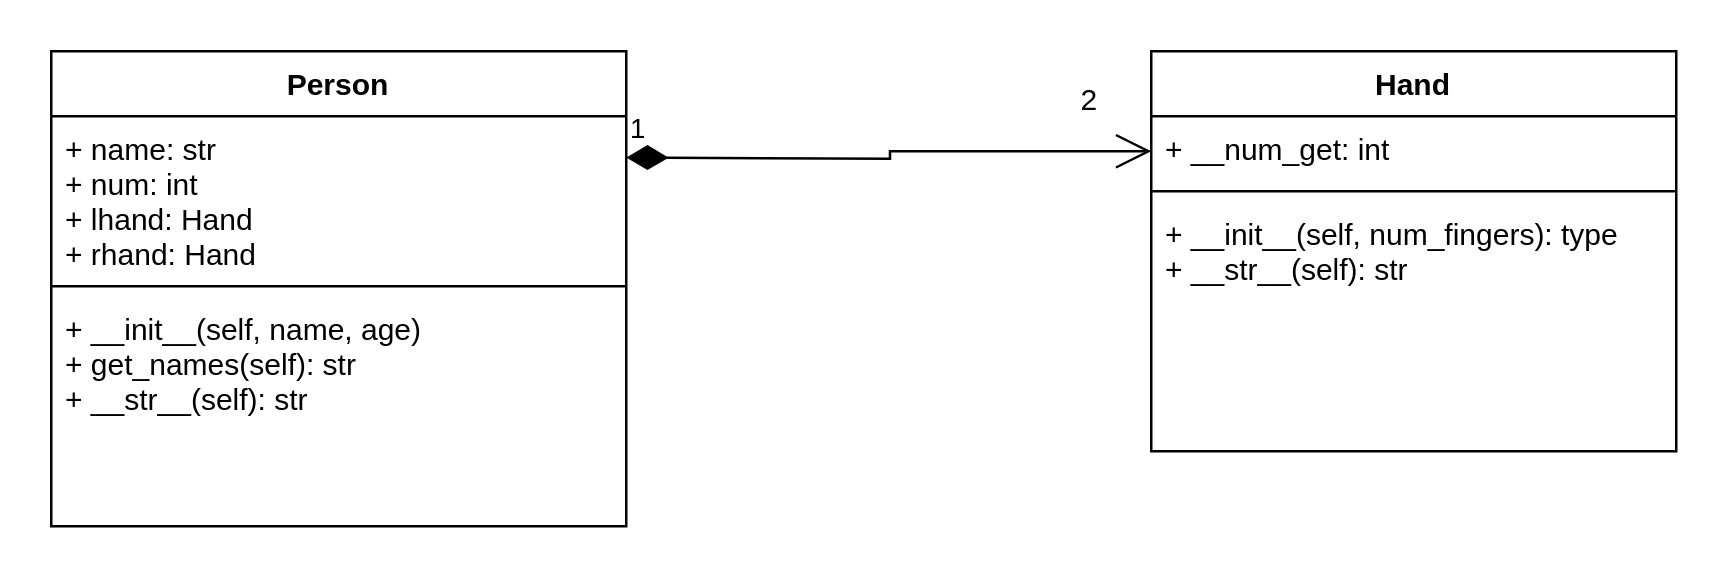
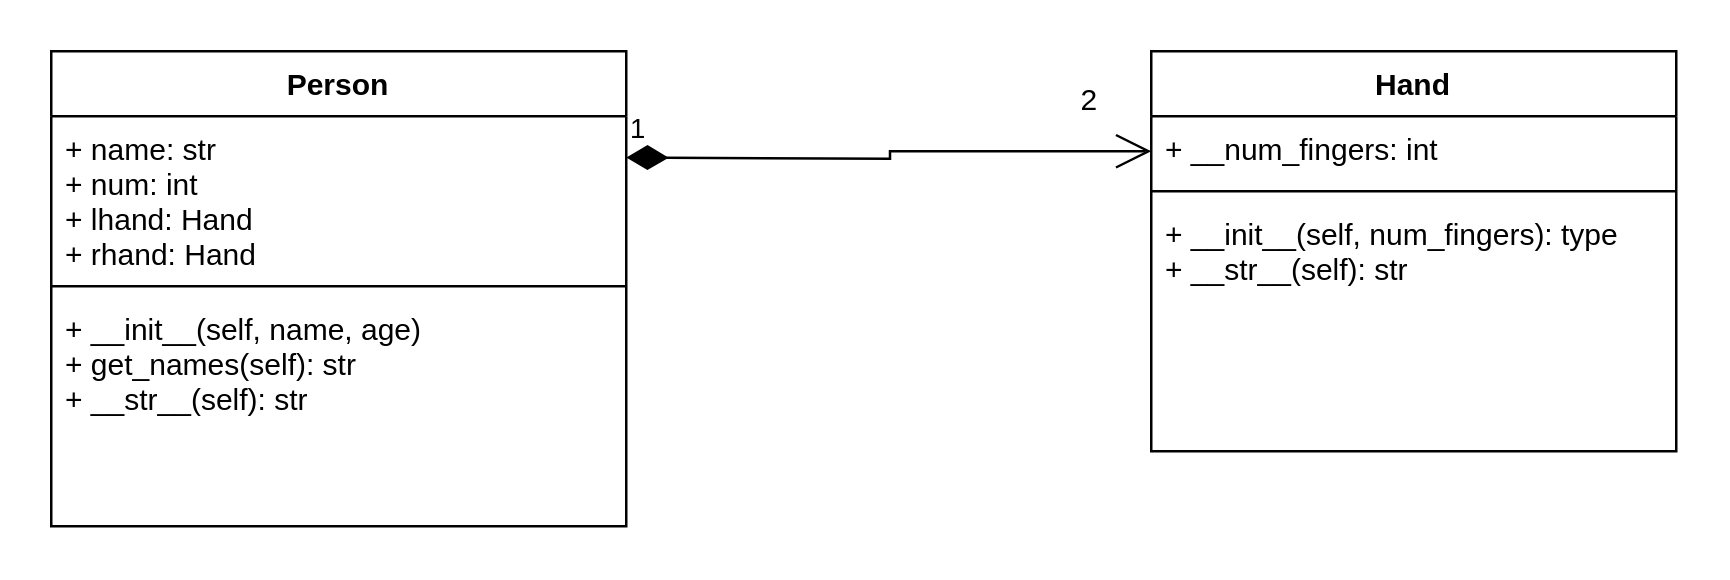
- <mxCell id="3" value="+ __num_get: int" style="text;strokeColor=none;fillColor=none;align=left;verticalAlign=top;spacingLeft=4;spacingRight=4;overflow=hidden;rotatable=0;points=[[0,0.5],[1,0.5]];portConstraint=eastwest;" parent="2" vertex="1"><mxGeometry y="26" width="210" height="26" as="geometry" /></mxCell>
+ <mxCell id="3" value="+ __num_fingers: int" style="text;strokeColor=none;fillColor=none;align=left;verticalAlign=top;spacingLeft=4;spacingRight=4;overflow=hidden;rotatable=0;points=[[0,0.5],[1,0.5]];portConstraint=eastwest;" parent="2" vertex="1"><mxGeometry y="26" width="210" height="26" as="geometry" /></mxCell>
